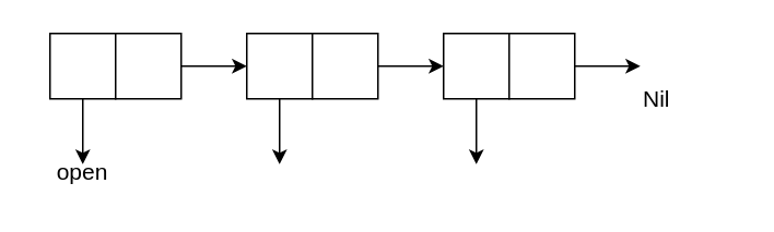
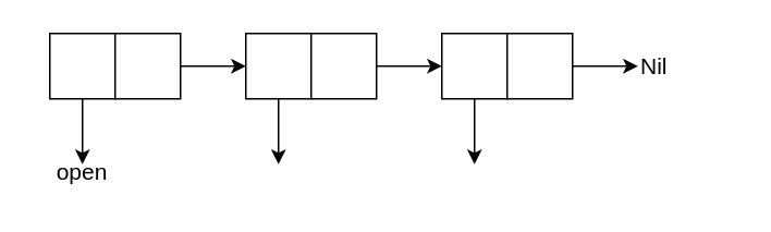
- <mxCell id="18" value="Nil" style="text;html=1;strokeColor=none;fillColor=none;align=left;verticalAlign=middle;whiteSpace=wrap;rounded=0;fontSize=14;" parent="1" vertex="1"><mxGeometry x="390" y="45" width="60" height="30" as="geometry" /></mxCell>
+ <mxCell id="18" value="Nil" style="text;html=1;strokeColor=none;fillColor=none;align=left;verticalAlign=middle;whiteSpace=wrap;rounded=0;fontSize=14;" parent="1" vertex="1"><mxGeometry x="390" y="25" width="60" height="30" as="geometry" /></mxCell>
